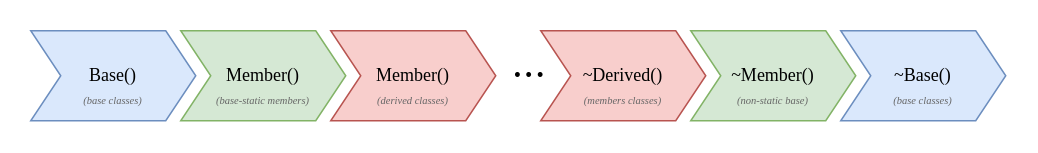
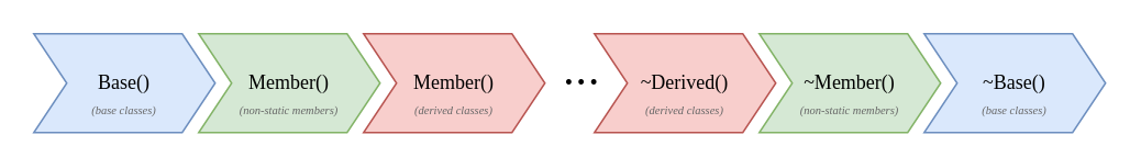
- <mxCell id="4" value="&lt;font data-font-src=&quot;https://fonts.googleapis.com/css?family=Inconsolata&quot;&gt;&lt;br&gt;&lt;font face=&quot;Inconsolata&quot;&gt;Member()&lt;/font&gt;&lt;br&gt;&lt;font face=&quot;Ubuntu&quot; data-font-src=&quot;https://fonts.googleapis.com/css?family=Ubuntu&quot; style=&quot;font-size: 7px&quot; color=&quot;#666666&quot;&gt;&lt;i&gt;(base-static members)&lt;/i&gt;&lt;/font&gt;&lt;br&gt;&lt;/font&gt;" style="shape=step;perimeter=stepPerimeter;whiteSpace=wrap;html=1;fixedSize=1;fillColor=#d5e8d4;strokeColor=#82b366;" parent="2" vertex="1"><mxGeometry x="100" width="110" height="60" as="geometry" /></mxCell>
+ <mxCell id="4" value="&lt;font data-font-src=&quot;https://fonts.googleapis.com/css?family=Inconsolata&quot;&gt;&lt;br&gt;&lt;font face=&quot;Inconsolata&quot;&gt;Member()&lt;/font&gt;&lt;br&gt;&lt;font face=&quot;Ubuntu&quot; data-font-src=&quot;https://fonts.googleapis.com/css?family=Ubuntu&quot; style=&quot;font-size: 7px&quot; color=&quot;#666666&quot;&gt;&lt;i&gt;(non-static members)&lt;/i&gt;&lt;/font&gt;&lt;br&gt;&lt;/font&gt;" style="shape=step;perimeter=stepPerimeter;whiteSpace=wrap;html=1;fixedSize=1;fillColor=#d5e8d4;strokeColor=#82b366;" parent="2" vertex="1"><mxGeometry x="100" width="110" height="60" as="geometry" /></mxCell>
- <mxCell id="8" value="&lt;br style=&quot;font-family: &amp;#34;inconsolata&amp;#34;&quot;&gt;&lt;span style=&quot;font-family: &amp;#34;inconsolata&amp;#34;&quot;&gt;~Derived()&lt;/span&gt;&lt;br style=&quot;font-family: &amp;#34;inconsolata&amp;#34;&quot;&gt;&lt;i style=&quot;color: rgb(102 , 102 , 102) ; font-family: &amp;#34;ubuntu&amp;#34; ; font-size: 7px&quot;&gt;(members classes)&lt;/i&gt;" style="shape=step;perimeter=stepPerimeter;whiteSpace=wrap;html=1;fixedSize=1;fillColor=#f8cecc;strokeColor=#b85450;sketch=0;rounded=0;shadow=0;" parent="2" vertex="1"><mxGeometry x="340" width="110" height="60" as="geometry" /></mxCell>
+ <mxCell id="8" value="&lt;br style=&quot;font-family: &amp;#34;inconsolata&amp;#34;&quot;&gt;&lt;span style=&quot;font-family: &amp;#34;inconsolata&amp;#34;&quot;&gt;~Derived()&lt;/span&gt;&lt;br style=&quot;font-family: &amp;#34;inconsolata&amp;#34;&quot;&gt;&lt;i style=&quot;color: rgb(102 , 102 , 102) ; font-family: &amp;#34;ubuntu&amp;#34; ; font-size: 7px&quot;&gt;(derived classes)&lt;/i&gt;" style="shape=step;perimeter=stepPerimeter;whiteSpace=wrap;html=1;fixedSize=1;fillColor=#f8cecc;strokeColor=#b85450;sketch=0;rounded=0;shadow=0;" parent="2" vertex="1"><mxGeometry x="340" width="110" height="60" as="geometry" /></mxCell>
- <mxCell id="7" value="&lt;br&gt;&lt;font face=&quot;Inconsolata&quot;&gt;~Member()&lt;/font&gt;&lt;br&gt;&lt;font face=&quot;Ubuntu&quot; data-font-src=&quot;https://fonts.googleapis.com/css?family=Ubuntu&quot; color=&quot;#666666&quot; style=&quot;font-size: 7px&quot;&gt;&lt;i&gt;(non-static base)&lt;/i&gt;&lt;/font&gt;" style="shape=step;perimeter=stepPerimeter;whiteSpace=wrap;html=1;fixedSize=1;fillColor=#d5e8d4;strokeColor=#82b366;" parent="2" vertex="1"><mxGeometry x="440" width="110" height="60" as="geometry" /></mxCell>
+ <mxCell id="7" value="&lt;br&gt;&lt;font face=&quot;Inconsolata&quot;&gt;~Member()&lt;/font&gt;&lt;br&gt;&lt;font face=&quot;Ubuntu&quot; data-font-src=&quot;https://fonts.googleapis.com/css?family=Ubuntu&quot; color=&quot;#666666&quot; style=&quot;font-size: 7px&quot;&gt;&lt;i&gt;(non-static members)&lt;/i&gt;&lt;/font&gt;" style="shape=step;perimeter=stepPerimeter;whiteSpace=wrap;html=1;fixedSize=1;fillColor=#d5e8d4;strokeColor=#82b366;" parent="2" vertex="1"><mxGeometry x="440" width="110" height="60" as="geometry" /></mxCell>
